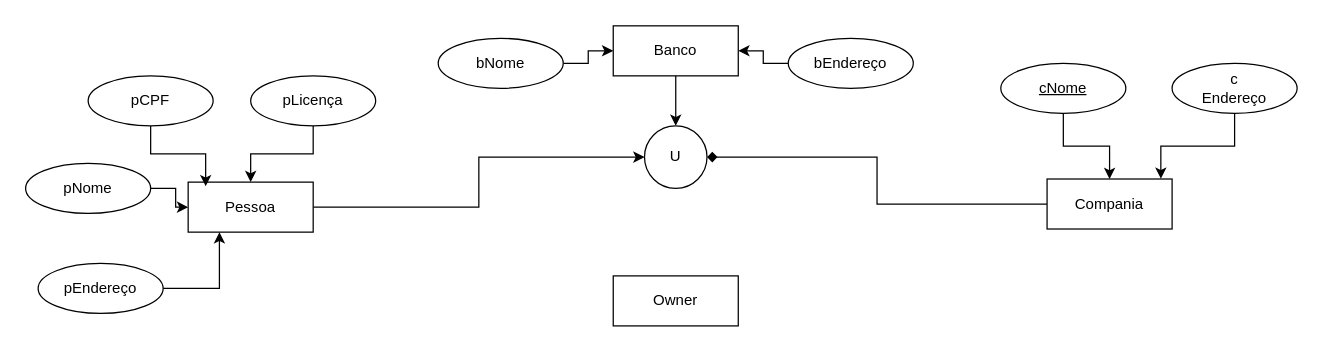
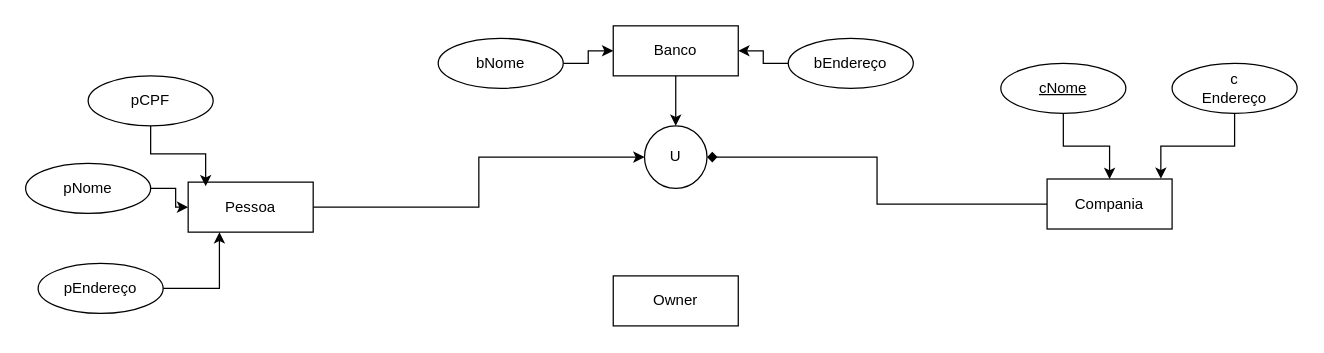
- <mxCell id="13" value="pLicença" style="ellipse;whiteSpace=wrap;html=1;align=center;" vertex="1" parent="1"><mxGeometry x="200" y="60" width="100" height="40" as="geometry" /></mxCell>
- <mxCell id="12" style="edgeStyle=orthogonalEdgeStyle;rounded=0;orthogonalLoop=1;jettySize=auto;html=1;" edge="1" parent="1" source="13" target="3"><mxGeometry relative="1" as="geometry" /></mxCell>
